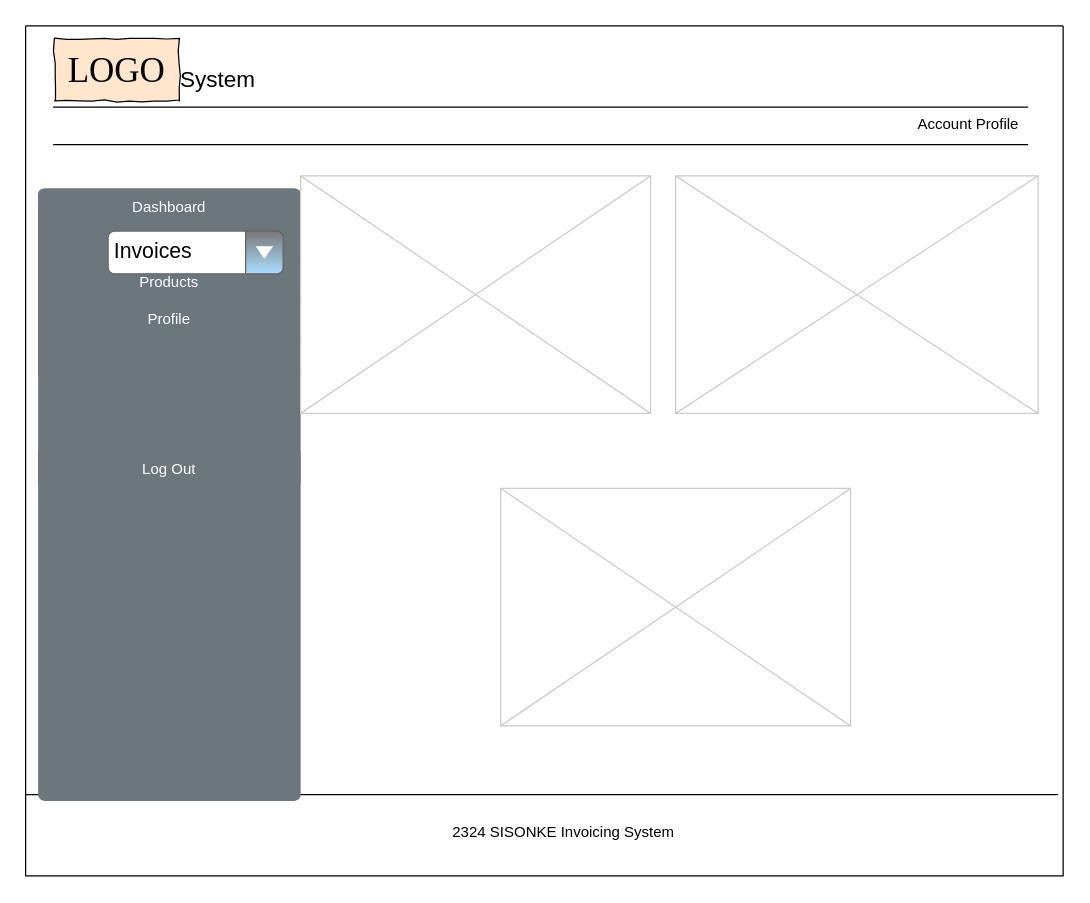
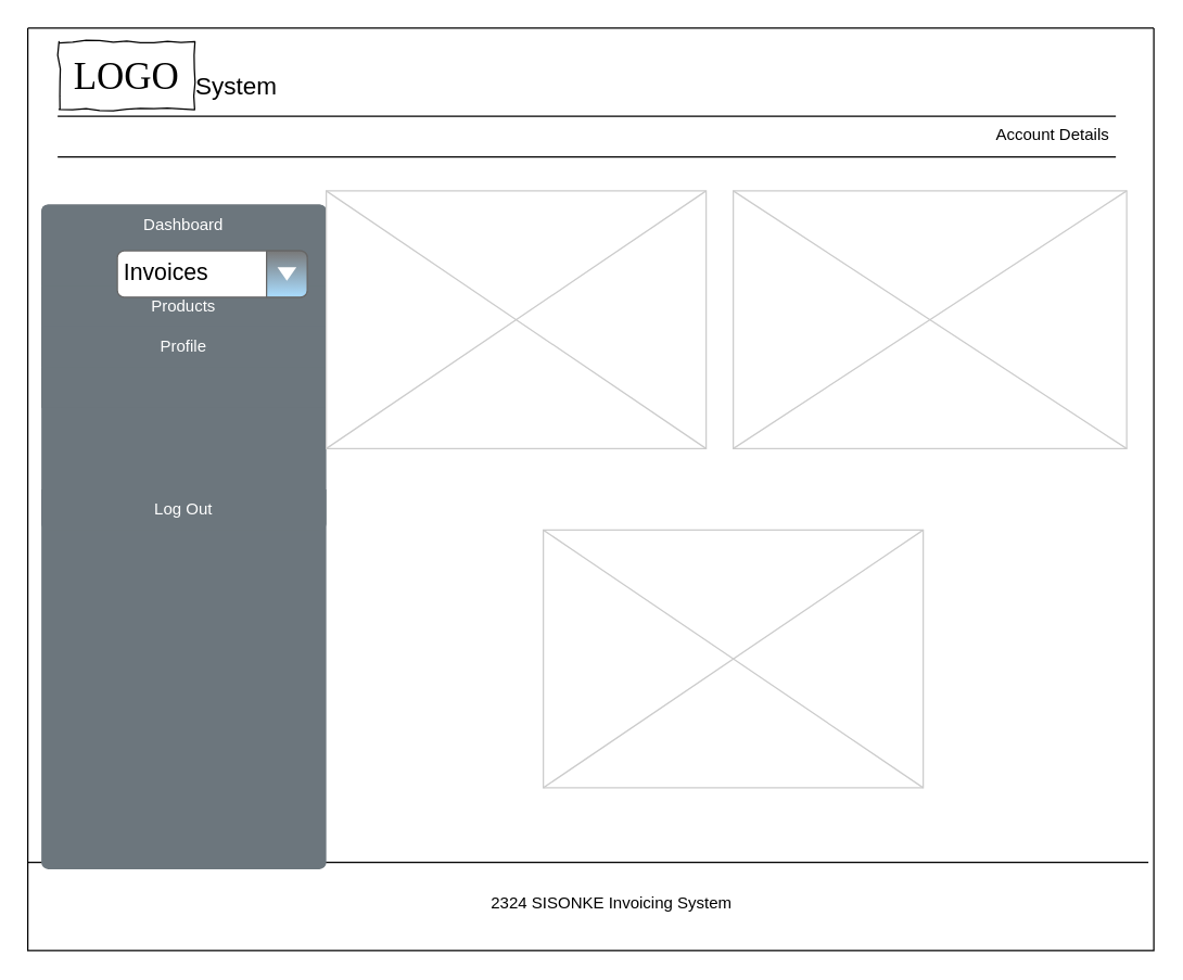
- <mxCell id="20" value="LOGO" style="whiteSpace=wrap;html=1;rounded=0;shadow=0;labelBackgroundColor=none;strokeWidth=1;fontFamily=Verdana;fontSize=28;align=center;comic=1;fillColor=#ffe6cc;" vertex="1" parent="1"><mxGeometry x="43" y="30" width="100" height="50" as="geometry" /></mxCell>
+ <mxCell id="20" value="LOGO" style="whiteSpace=wrap;html=1;rounded=0;shadow=0;labelBackgroundColor=none;strokeWidth=1;fontFamily=Verdana;fontSize=28;align=center;comic=1;" vertex="1" parent="1"><mxGeometry x="43" y="30" width="100" height="50" as="geometry" /></mxCell>
- <mxCell id="19" value="Account Profile" style="text;spacingTop=-5;" parent="1" vertex="1"><mxGeometry x="732" y="90" width="90" height="20" as="geometry" /></mxCell>
+ <mxCell id="19" value="Account Details" style="text;spacingTop=-5;" parent="1" vertex="1"><mxGeometry x="732" y="90" width="90" height="20" as="geometry" /></mxCell>
